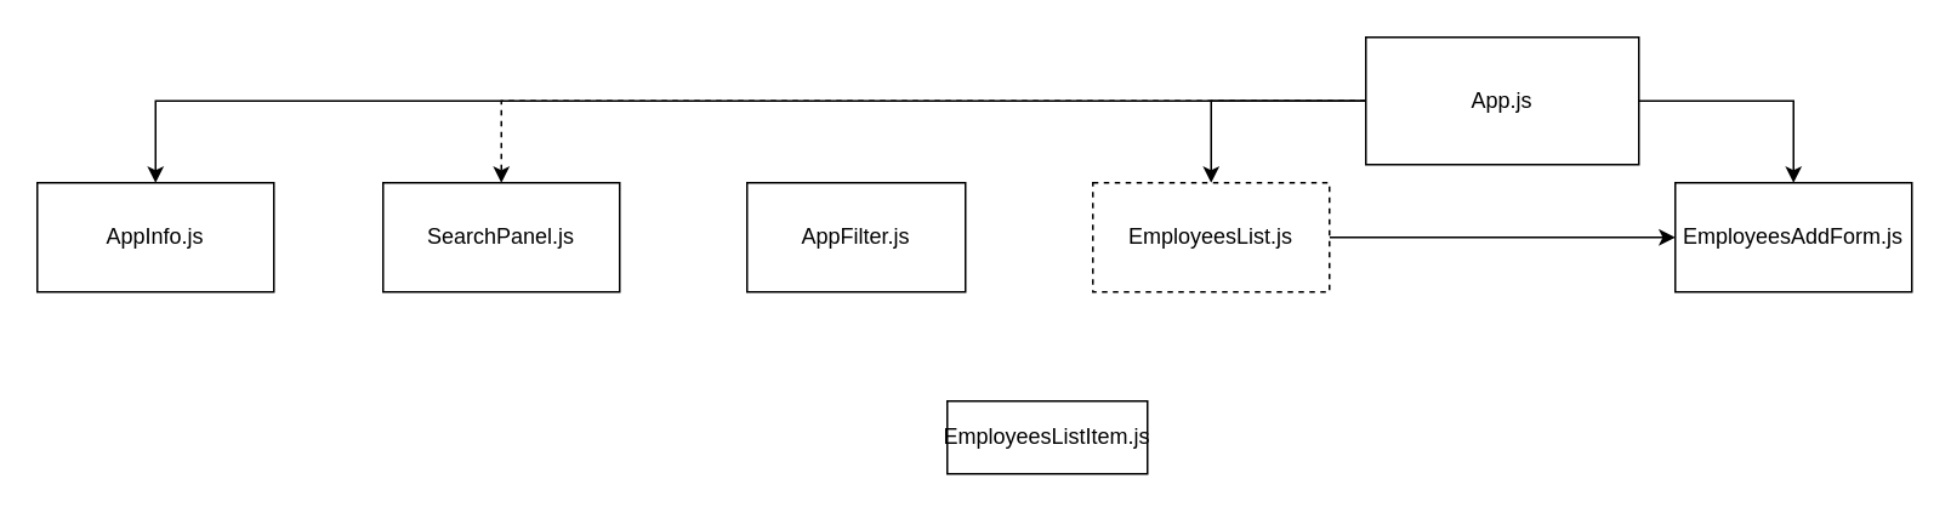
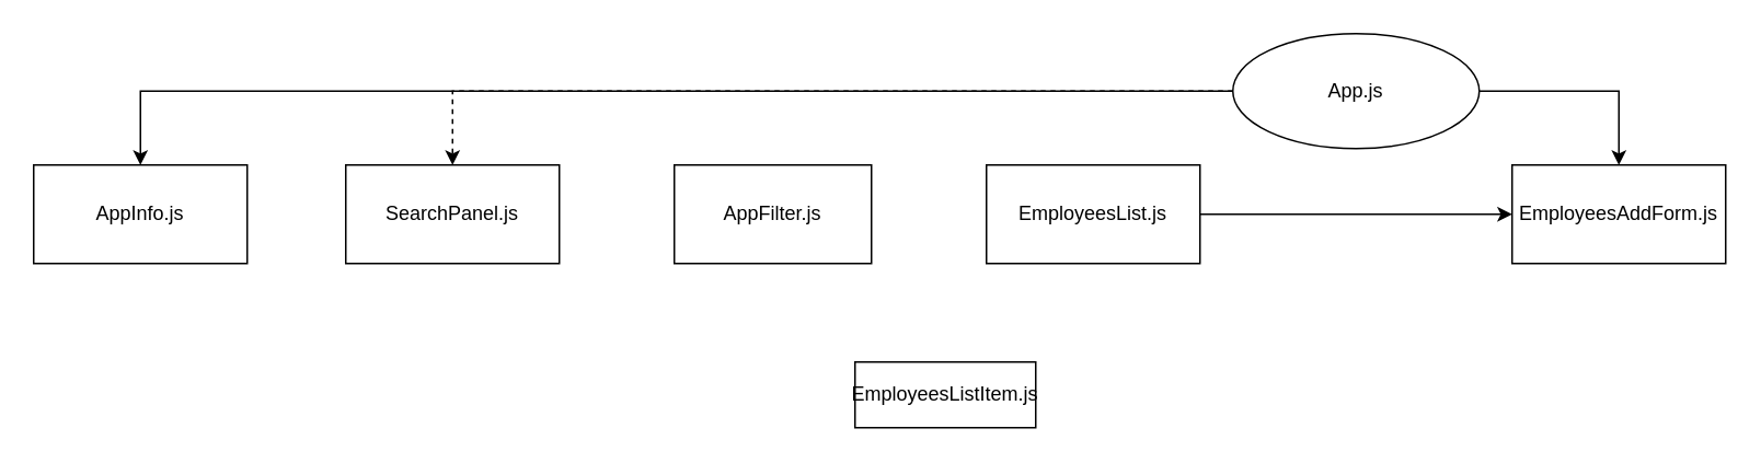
- <mxCell id="6" value="App.js" style="rounded=0;whiteSpace=wrap;html=1;" parent="1" vertex="1"><mxGeometry x="750" y="20" width="150" height="70" as="geometry" /></mxCell>
+ <mxCell id="6" value="App.js" style="ellipse;whiteSpace=wrap;html=1;" parent="1" vertex="1"><mxGeometry x="750" y="20" width="150" height="70" as="geometry" /></mxCell>
- <mxCell id="4" style="edgeStyle=orthogonalEdgeStyle;rounded=0;orthogonalLoop=1;jettySize=auto;html=1;fontSize=12;" parent="1" source="6" target="11" edge="1"><mxGeometry relative="1" as="geometry" /></mxCell>
- <mxCell id="11" value="EmployeesList.js" style="rounded=0;whiteSpace=wrap;html=1;dashed=1;" parent="1" vertex="1"><mxGeometry x="600" y="100" width="130" height="60" as="geometry" /></mxCell>
+ <mxCell id="11" value="EmployeesList.js" style="rounded=0;whiteSpace=wrap;html=1;" parent="1" vertex="1"><mxGeometry x="600" y="100" width="130" height="60" as="geometry" /></mxCell>
